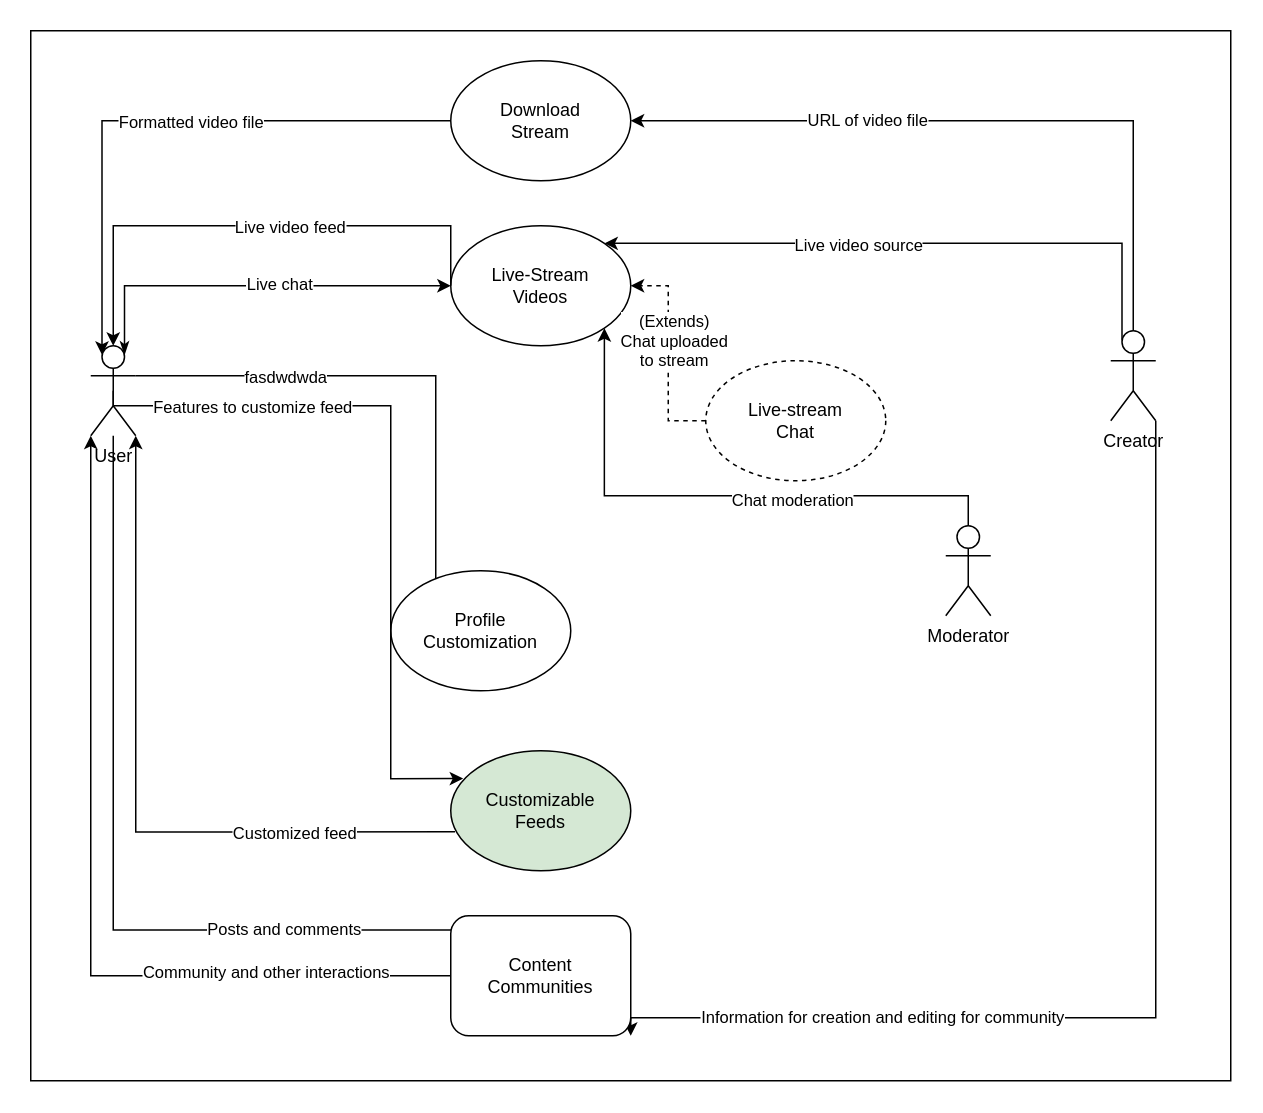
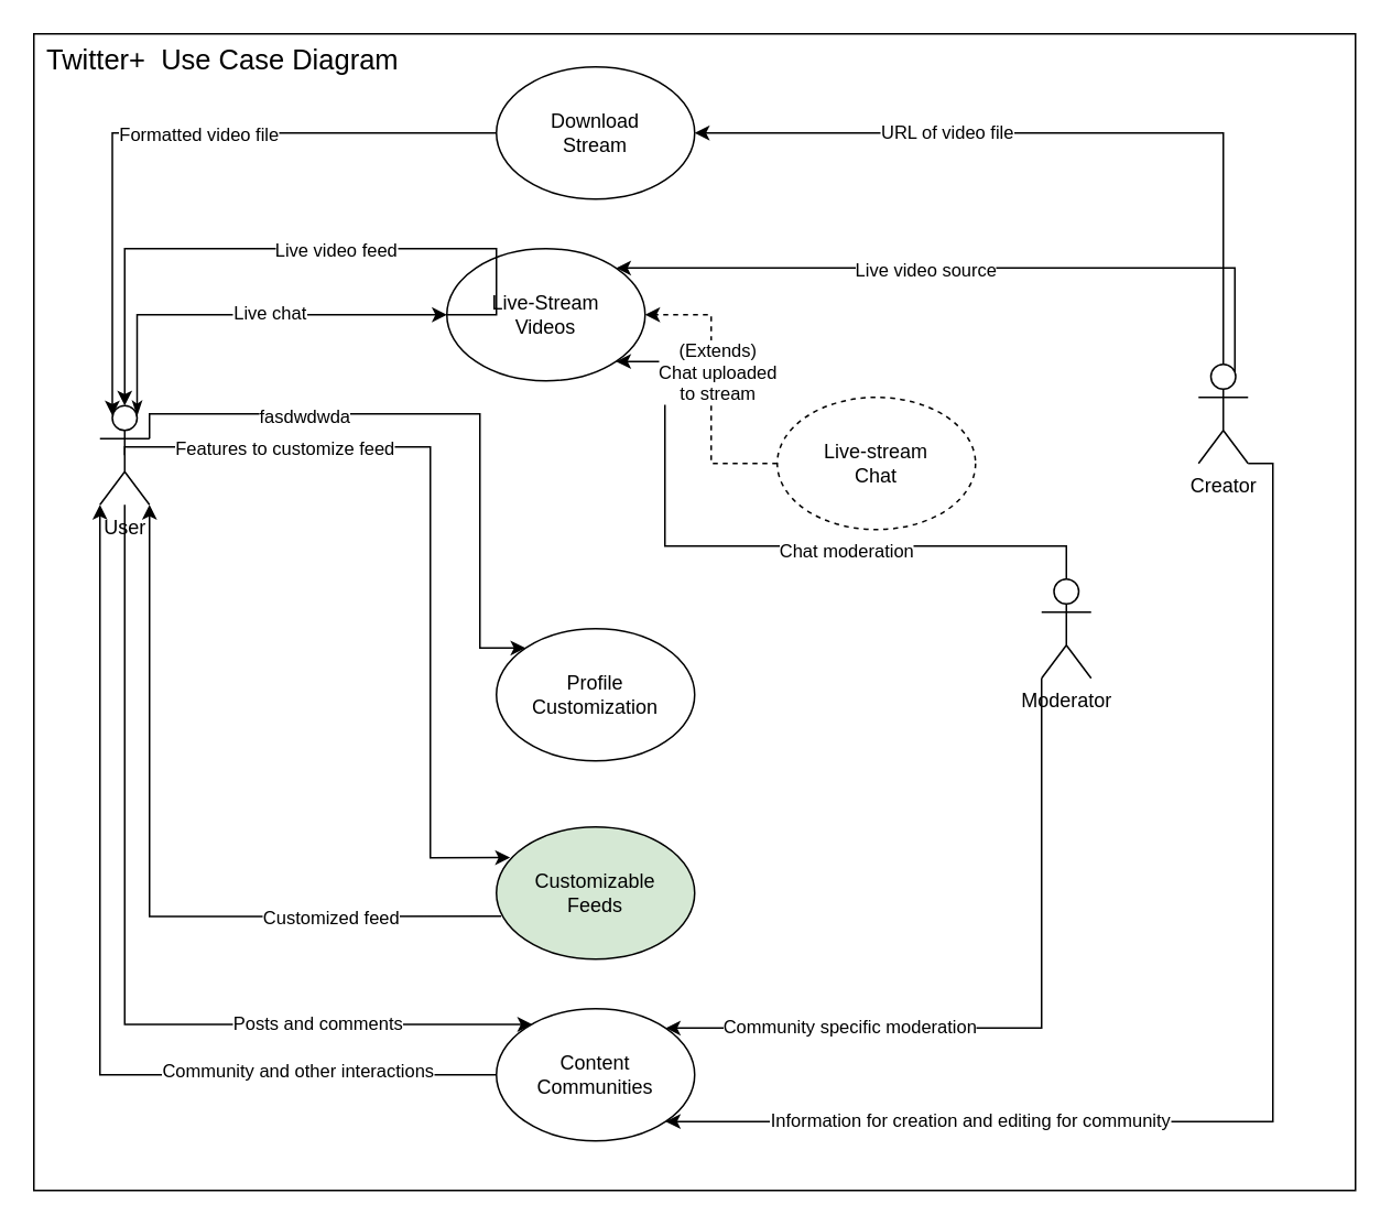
+ <mxCell id="40" value="&lt;div style=&quot;font-size: 17px;&quot;&gt;&lt;span style=&quot;background-color: initial; font-size: 17px;&quot;&gt;Twitter+&amp;nbsp; Use Case Diagram&lt;/span&gt;&lt;/div&gt;" style="text;html=1;strokeColor=none;fillColor=none;align=left;verticalAlign=top;whiteSpace=wrap;rounded=0;fontSize=17;" parent="1" vertex="1"><mxGeometry x="26" width="224" height="40" as="geometry" y="20" /></mxCell>
- <mxCell id="23" value="Live-Stream&lt;br&gt;Videos" style="ellipse;whiteSpace=wrap;html=1;" parent="1" vertex="1"><mxGeometry x="300" y="150" width="120" height="80" as="geometry" /></mxCell>
+ <mxCell id="23" value="Live-Stream&lt;br&gt;Videos" style="ellipse;whiteSpace=wrap;html=1;" parent="1" vertex="1"><mxGeometry x="270" y="150" width="120" height="80" as="geometry" /></mxCell>
- <mxCell id="16" value="Creator" style="shape=umlActor;verticalLabelPosition=bottom;verticalAlign=top;html=1;outlineConnect=0;" parent="1" vertex="1"><mxGeometry x="740" y="220" width="30" height="60" as="geometry" /></mxCell>
+ <mxCell id="16" value="Creator" style="shape=umlActor;verticalLabelPosition=bottom;verticalAlign=top;html=1;outlineConnect=0;" parent="1" vertex="1"><mxGeometry x="725" y="220" width="30" height="60" as="geometry" /></mxCell>
- <mxCell id="9" value="User" style="shape=umlActor;verticalLabelPosition=bottom;verticalAlign=top;html=1;outlineConnect=0;" parent="1" vertex="1"><mxGeometry x="60" y="230" width="30" height="60" as="geometry" /></mxCell>
+ <mxCell id="9" value="User" style="shape=umlActor;verticalLabelPosition=bottom;verticalAlign=top;html=1;outlineConnect=0;" parent="1" vertex="1"><mxGeometry x="60" y="245" width="30" height="60" as="geometry" /></mxCell>
- <mxCell id="24" value="Profile&lt;br&gt;Customization" style="ellipse;whiteSpace=wrap;html=1;" parent="1" vertex="1"><mxGeometry x="260" y="380" width="120" height="80" as="geometry" /></mxCell>
+ <mxCell id="24" value="Profile&lt;br&gt;Customization" style="ellipse;whiteSpace=wrap;html=1;" parent="1" vertex="1"><mxGeometry x="300" y="380" width="120" height="80" as="geometry" /></mxCell>
+ <mxCell id="19" style="edgeStyle=orthogonalEdgeStyle;rounded=0;orthogonalLoop=1;jettySize=auto;html=1;exitX=0;exitY=1;exitDx=0;exitDy=0;exitPerimeter=0;entryX=1;entryY=0;entryDx=0;entryDy=0;" parent="1" source="21" target="28" edge="1"><mxGeometry relative="1" as="geometry"><Array as="points"><mxPoint x="630" y="622" /></Array></mxGeometry></mxCell>
+ <mxCell id="20" value="Community specific moderation" style="edgeLabel;html=1;align=center;verticalAlign=middle;resizable=0;points=[];" parent="19" vertex="1" connectable="0"><mxGeometry x="0.493" y="-1" relative="1" as="geometry"><mxPoint as="offset" /></mxGeometry></mxCell>
- <mxCell id="28" value="Content&lt;br&gt;Communities" style="whiteSpace=wrap;html=1;rounded=1;" parent="1" vertex="1"><mxGeometry x="300" y="610" width="120" height="80" as="geometry" /></mxCell>
+ <mxCell id="28" value="Content&lt;br&gt;Communities" style="ellipse;whiteSpace=wrap;html=1;" parent="1" vertex="1"><mxGeometry x="300" y="610" width="120" height="80" as="geometry" /></mxCell>
